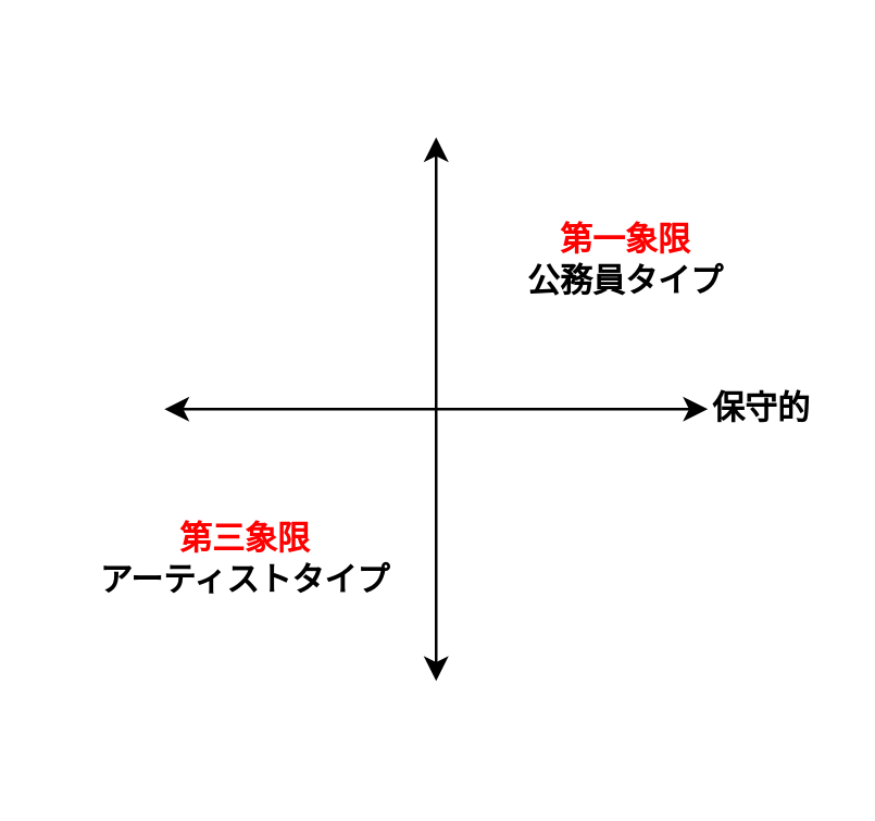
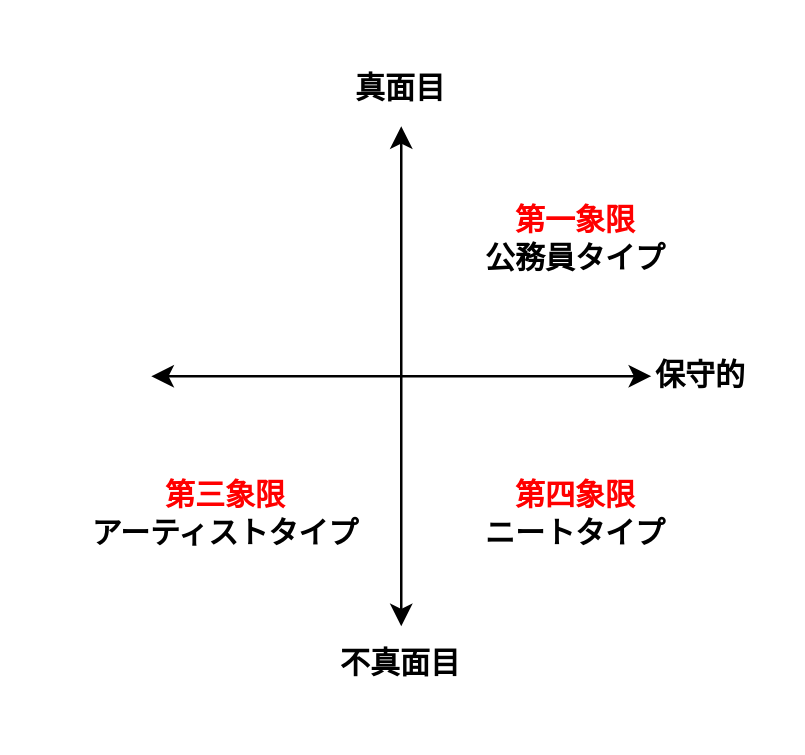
+ <mxCell id="5" value="&lt;b&gt;真面目&lt;br&gt;&lt;/b&gt;" style="text;html=1;align=center;verticalAlign=middle;whiteSpace=wrap;rounded=0;" vertex="1" parent="2"><mxGeometry x="110" width="60" height="30" as="geometry" /></mxCell>
+ <mxCell id="10" value="&lt;div&gt;&lt;b&gt;&lt;span style=&quot;color: rgb(255, 0, 0);&quot;&gt;第四象限&lt;/span&gt;&lt;/b&gt;&lt;br&gt;&lt;/div&gt;&lt;div&gt;&lt;b&gt;ニートタイプ&lt;/b&gt;&lt;/div&gt;" style="text;html=1;align=center;verticalAlign=middle;whiteSpace=wrap;rounded=0;" vertex="1" parent="2"><mxGeometry x="150" y="150" width="120" height="70" as="geometry" /></mxCell>
+ <mxCell id="6" value="&lt;b&gt;不真面目&lt;/b&gt;" style="text;html=1;align=center;verticalAlign=middle;whiteSpace=wrap;rounded=0;" vertex="1" parent="2"><mxGeometry x="110" y="230" width="60" height="30" as="geometry" /></mxCell>
